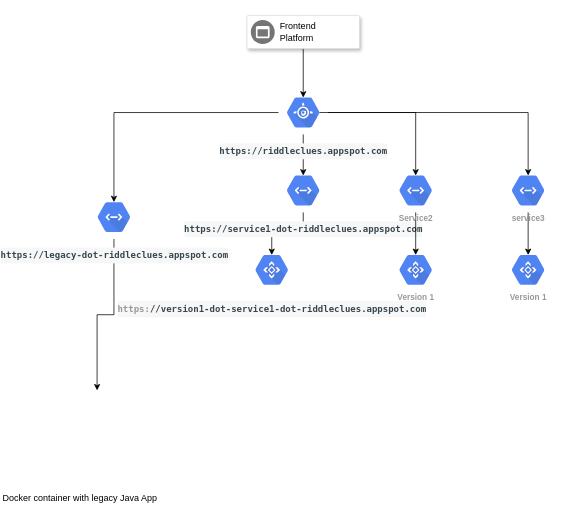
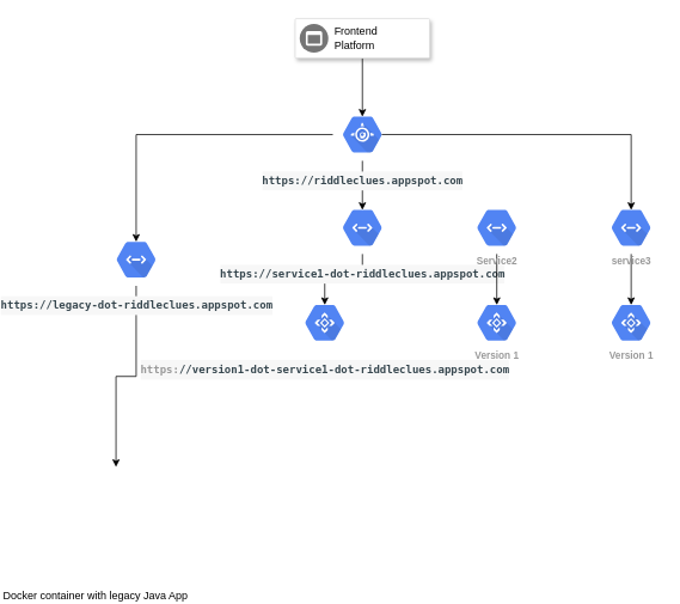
- <mxCell id="4" style="edgeStyle=orthogonalEdgeStyle;rounded=0;orthogonalLoop=1;jettySize=auto;html=1;entryX=0.5;entryY=0.16;entryDx=0;entryDy=0;entryPerimeter=0;" edge="1" parent="1" source="6" target="15"><mxGeometry relative="1" as="geometry" /></mxCell>
